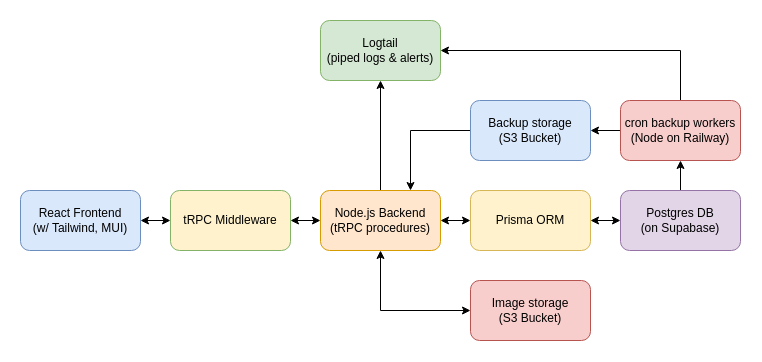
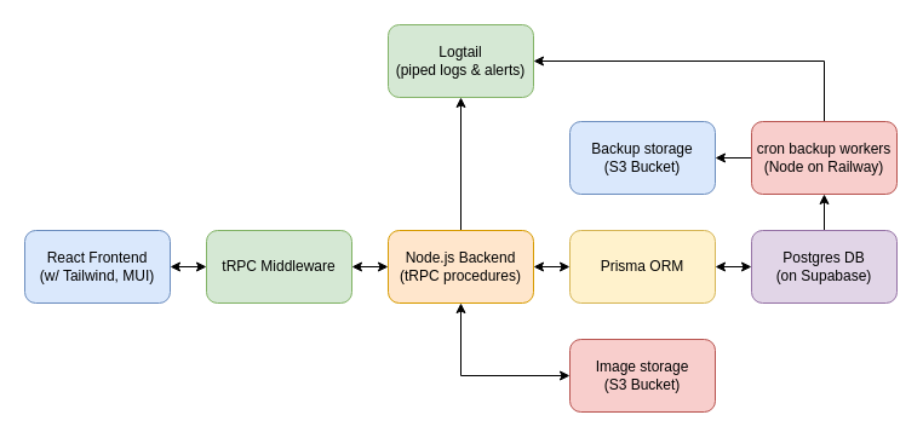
- <mxCell id="14" style="edgeStyle=orthogonalEdgeStyle;rounded=0;orthogonalLoop=1;jettySize=auto;html=1;exitX=0;exitY=0.5;exitDx=0;exitDy=0;entryX=0.75;entryY=0;entryDx=0;entryDy=0;startArrow=none;startFill=0;" edge="1" parent="1" source="15" target="9"><mxGeometry relative="1" as="geometry" /></mxCell>
- <mxCell id="5" value="tRPC Middleware" style="rounded=1;whiteSpace=wrap;html=1;fillColor=#fff2cc;strokeColor=#82b366;" vertex="1" parent="1"><mxGeometry x="170" y="190" width="120" height="60" as="geometry" /></mxCell>
+ <mxCell id="5" value="tRPC Middleware" style="rounded=1;whiteSpace=wrap;html=1;fillColor=#d5e8d4;strokeColor=#82b366;" vertex="1" parent="1"><mxGeometry x="170" y="190" width="120" height="60" as="geometry" /></mxCell>
